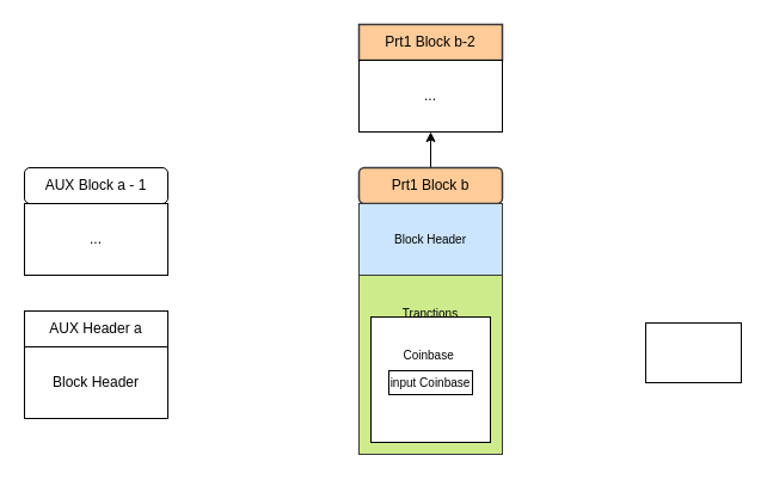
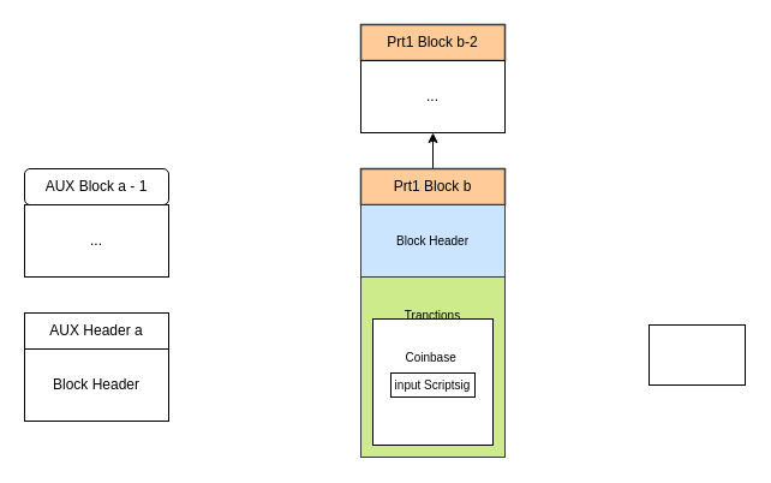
- <mxCell id="9" value="Prt1 Block b" style="whiteSpace=wrap;html=1;fillColor=#ffcc99;strokeColor=#36393d;strokeWidth=1.5;rounded=1;" vertex="1" parent="1"><mxGeometry x="300" y="140" width="120" height="30" as="geometry" /></mxCell>
+ <mxCell id="9" value="Prt1 Block b" style="whiteSpace=wrap;html=1;fillColor=#ffcc99;strokeColor=#36393d;strokeWidth=1.5;" vertex="1" parent="1"><mxGeometry x="300" y="140" width="120" height="30" as="geometry" /></mxCell>
- <mxCell id="14" value="&lt;font style=&quot;font-size: 10px;&quot;&gt;input&amp;nbsp;Coinbase&lt;/font&gt;" style="whiteSpace=wrap;html=1;" vertex="1" parent="1"><mxGeometry x="325" y="310" width="70" height="20" as="geometry" /></mxCell>
+ <mxCell id="14" value="&lt;font style=&quot;font-size: 10px;&quot;&gt;input&amp;nbsp;Scriptsig&lt;/font&gt;" style="whiteSpace=wrap;html=1;" vertex="1" parent="1"><mxGeometry x="325" y="310" width="70" height="20" as="geometry" /></mxCell>
